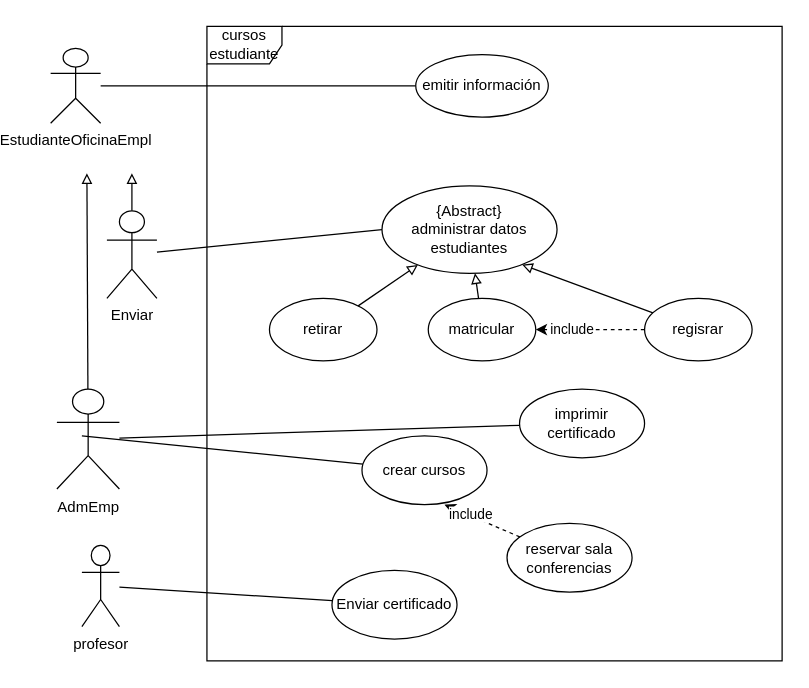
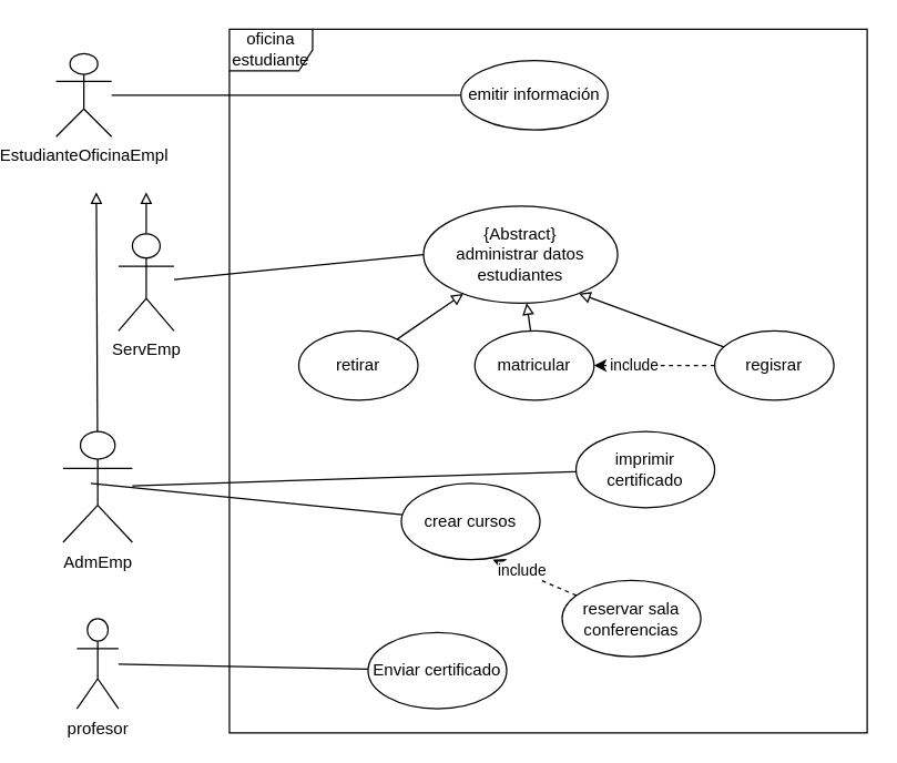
- <mxCell id="29" value="cursos estudiante" style="shape=umlFrame;whiteSpace=wrap;html=1;" parent="1" vertex="1"><mxGeometry x="145" y="20.5" width="460" height="507.5" as="geometry" /></mxCell>
+ <mxCell id="29" value="oficina estudiante" style="shape=umlFrame;whiteSpace=wrap;html=1;" parent="1" vertex="1"><mxGeometry x="145" y="20.5" width="460" height="507.5" as="geometry" /></mxCell>
- <mxCell id="14" value="Enviar" style="shape=umlActor;verticalLabelPosition=bottom;verticalAlign=top;html=1;" parent="1" vertex="1"><mxGeometry x="65" y="168" width="40" height="70" as="geometry" /></mxCell>
+ <mxCell id="14" value="ServEmp" style="shape=umlActor;verticalLabelPosition=bottom;verticalAlign=top;html=1;" parent="1" vertex="1"><mxGeometry x="65" y="168" width="40" height="70" as="geometry" /></mxCell>
- <mxCell id="26" value="profesor" style="shape=umlActor;verticalLabelPosition=bottom;verticalAlign=top;html=1;" parent="1" vertex="1"><mxGeometry x="45" y="435.5" width="30" height="65" as="geometry" /></mxCell>
+ <mxCell id="26" value="profesor" style="shape=umlActor;verticalLabelPosition=bottom;verticalAlign=top;html=1;" parent="1" vertex="1"><mxGeometry x="35" y="445.5" width="30" height="65" as="geometry" /></mxCell>
